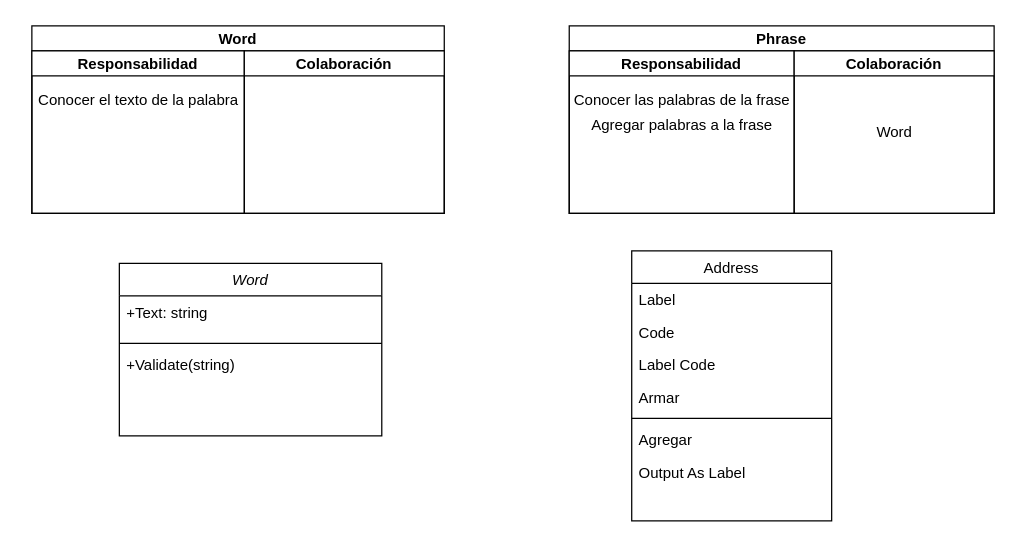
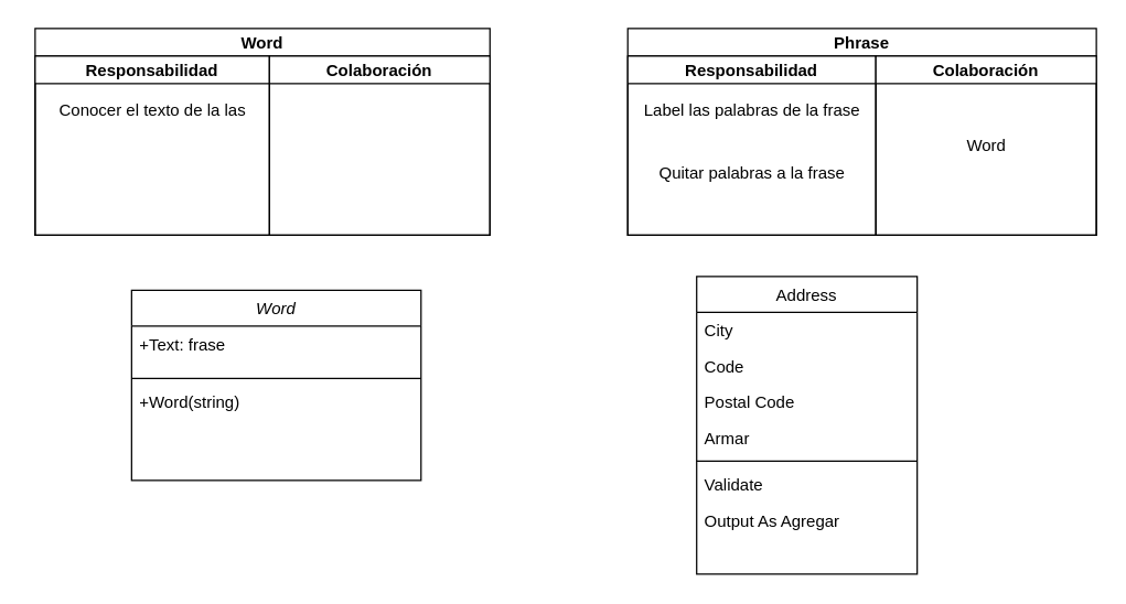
- <mxCell id="16" value="Conocer el texto de la palabra&lt;br&gt;" style="text;html=1;align=center;verticalAlign=middle;resizable=0;points=[];autosize=1;strokeColor=none;fillColor=none;" vertex="1" parent="15"><mxGeometry x="-5" y="30" width="180" height="20" as="geometry" /></mxCell>
+ <mxCell id="16" value="Conocer el texto de la las&lt;br&gt;" style="text;html=1;align=center;verticalAlign=middle;resizable=0;points=[];autosize=1;strokeColor=none;fillColor=none;" vertex="1" parent="15"><mxGeometry x="-5" y="30" width="180" height="20" as="geometry" /></mxCell>
- <mxCell id="20" value="Conocer las palabras de la frase" style="text;html=1;align=center;verticalAlign=middle;resizable=0;points=[];autosize=1;strokeColor=none;fillColor=none;" vertex="1" parent="19"><mxGeometry x="-5" y="30" width="190" height="20" as="geometry" /></mxCell>
+ <mxCell id="20" value="Label las palabras de la frase" style="text;html=1;align=center;verticalAlign=middle;resizable=0;points=[];autosize=1;strokeColor=none;fillColor=none;" vertex="1" parent="19"><mxGeometry x="-5" y="30" width="190" height="20" as="geometry" /></mxCell>
- <mxCell id="21" value="Agregar palabras a la frase" style="text;html=1;align=center;verticalAlign=middle;resizable=0;points=[];autosize=1;strokeColor=none;fillColor=none;" vertex="1" parent="19"><mxGeometry x="10" y="50" width="160" height="20" as="geometry" /></mxCell>
+ <mxCell id="22" value="Quitar palabras a la frase" style="text;html=1;align=center;verticalAlign=middle;resizable=0;points=[];autosize=1;strokeColor=none;fillColor=none;" vertex="1" parent="19"><mxGeometry x="15" y="75" width="150" height="20" as="geometry" /></mxCell>
- <mxCell id="7" value="Label" style="text;align=left;verticalAlign=top;spacingLeft=4;spacingRight=4;overflow=hidden;rotatable=0;points=[[0,0.5],[1,0.5]];portConstraint=eastwest;rounded=0;shadow=0;html=0;" parent="6" vertex="1"><mxGeometry y="26" width="160" height="26" as="geometry" /></mxCell>
+ <mxCell id="7" value="City" style="text;align=left;verticalAlign=top;spacingLeft=4;spacingRight=4;overflow=hidden;rotatable=0;points=[[0,0.5],[1,0.5]];portConstraint=eastwest;rounded=0;shadow=0;html=0;" parent="6" vertex="1"><mxGeometry y="26" width="160" height="26" as="geometry" /></mxCell>
- <mxCell id="3" value="+Text: string" style="text;align=left;verticalAlign=top;spacingLeft=4;spacingRight=4;overflow=hidden;rotatable=0;points=[[0,0.5],[1,0.5]];portConstraint=eastwest;" parent="2" vertex="1"><mxGeometry y="26" width="210" height="34" as="geometry" /></mxCell>
+ <mxCell id="3" value="+Text: frase" style="text;align=left;verticalAlign=top;spacingLeft=4;spacingRight=4;overflow=hidden;rotatable=0;points=[[0,0.5],[1,0.5]];portConstraint=eastwest;" parent="2" vertex="1"><mxGeometry y="26" width="210" height="34" as="geometry" /></mxCell>
- <mxCell id="5" value="+Validate(string)" style="text;align=left;verticalAlign=top;spacingLeft=4;spacingRight=4;overflow=hidden;rotatable=0;points=[[0,0.5],[1,0.5]];portConstraint=eastwest;" parent="2" vertex="1"><mxGeometry y="68" width="210" height="26" as="geometry" /></mxCell>
+ <mxCell id="5" value="+Word(string)" style="text;align=left;verticalAlign=top;spacingLeft=4;spacingRight=4;overflow=hidden;rotatable=0;points=[[0,0.5],[1,0.5]];portConstraint=eastwest;" parent="2" vertex="1"><mxGeometry y="68" width="210" height="26" as="geometry" /></mxCell>
- <mxCell id="9" value="Label Code" style="text;align=left;verticalAlign=top;spacingLeft=4;spacingRight=4;overflow=hidden;rotatable=0;points=[[0,0.5],[1,0.5]];portConstraint=eastwest;rounded=0;shadow=0;html=0;" parent="6" vertex="1"><mxGeometry y="78" width="160" height="26" as="geometry" /></mxCell>
+ <mxCell id="9" value="Postal Code" style="text;align=left;verticalAlign=top;spacingLeft=4;spacingRight=4;overflow=hidden;rotatable=0;points=[[0,0.5],[1,0.5]];portConstraint=eastwest;rounded=0;shadow=0;html=0;" parent="6" vertex="1"><mxGeometry y="78" width="160" height="26" as="geometry" /></mxCell>
- <mxCell id="12" value="Agregar" style="text;align=left;verticalAlign=top;spacingLeft=4;spacingRight=4;overflow=hidden;rotatable=0;points=[[0,0.5],[1,0.5]];portConstraint=eastwest;" parent="6" vertex="1"><mxGeometry y="138" width="160" height="26" as="geometry" /></mxCell>
+ <mxCell id="12" value="Validate" style="text;align=left;verticalAlign=top;spacingLeft=4;spacingRight=4;overflow=hidden;rotatable=0;points=[[0,0.5],[1,0.5]];portConstraint=eastwest;" parent="6" vertex="1"><mxGeometry y="138" width="160" height="26" as="geometry" /></mxCell>
- <mxCell id="13" value="Output As Label" style="text;align=left;verticalAlign=top;spacingLeft=4;spacingRight=4;overflow=hidden;rotatable=0;points=[[0,0.5],[1,0.5]];portConstraint=eastwest;" parent="6" vertex="1"><mxGeometry y="164" width="160" height="26" as="geometry" /></mxCell>
+ <mxCell id="13" value="Output As Agregar" style="text;align=left;verticalAlign=top;spacingLeft=4;spacingRight=4;overflow=hidden;rotatable=0;points=[[0,0.5],[1,0.5]];portConstraint=eastwest;" parent="6" vertex="1"><mxGeometry y="164" width="160" height="26" as="geometry" /></mxCell>
